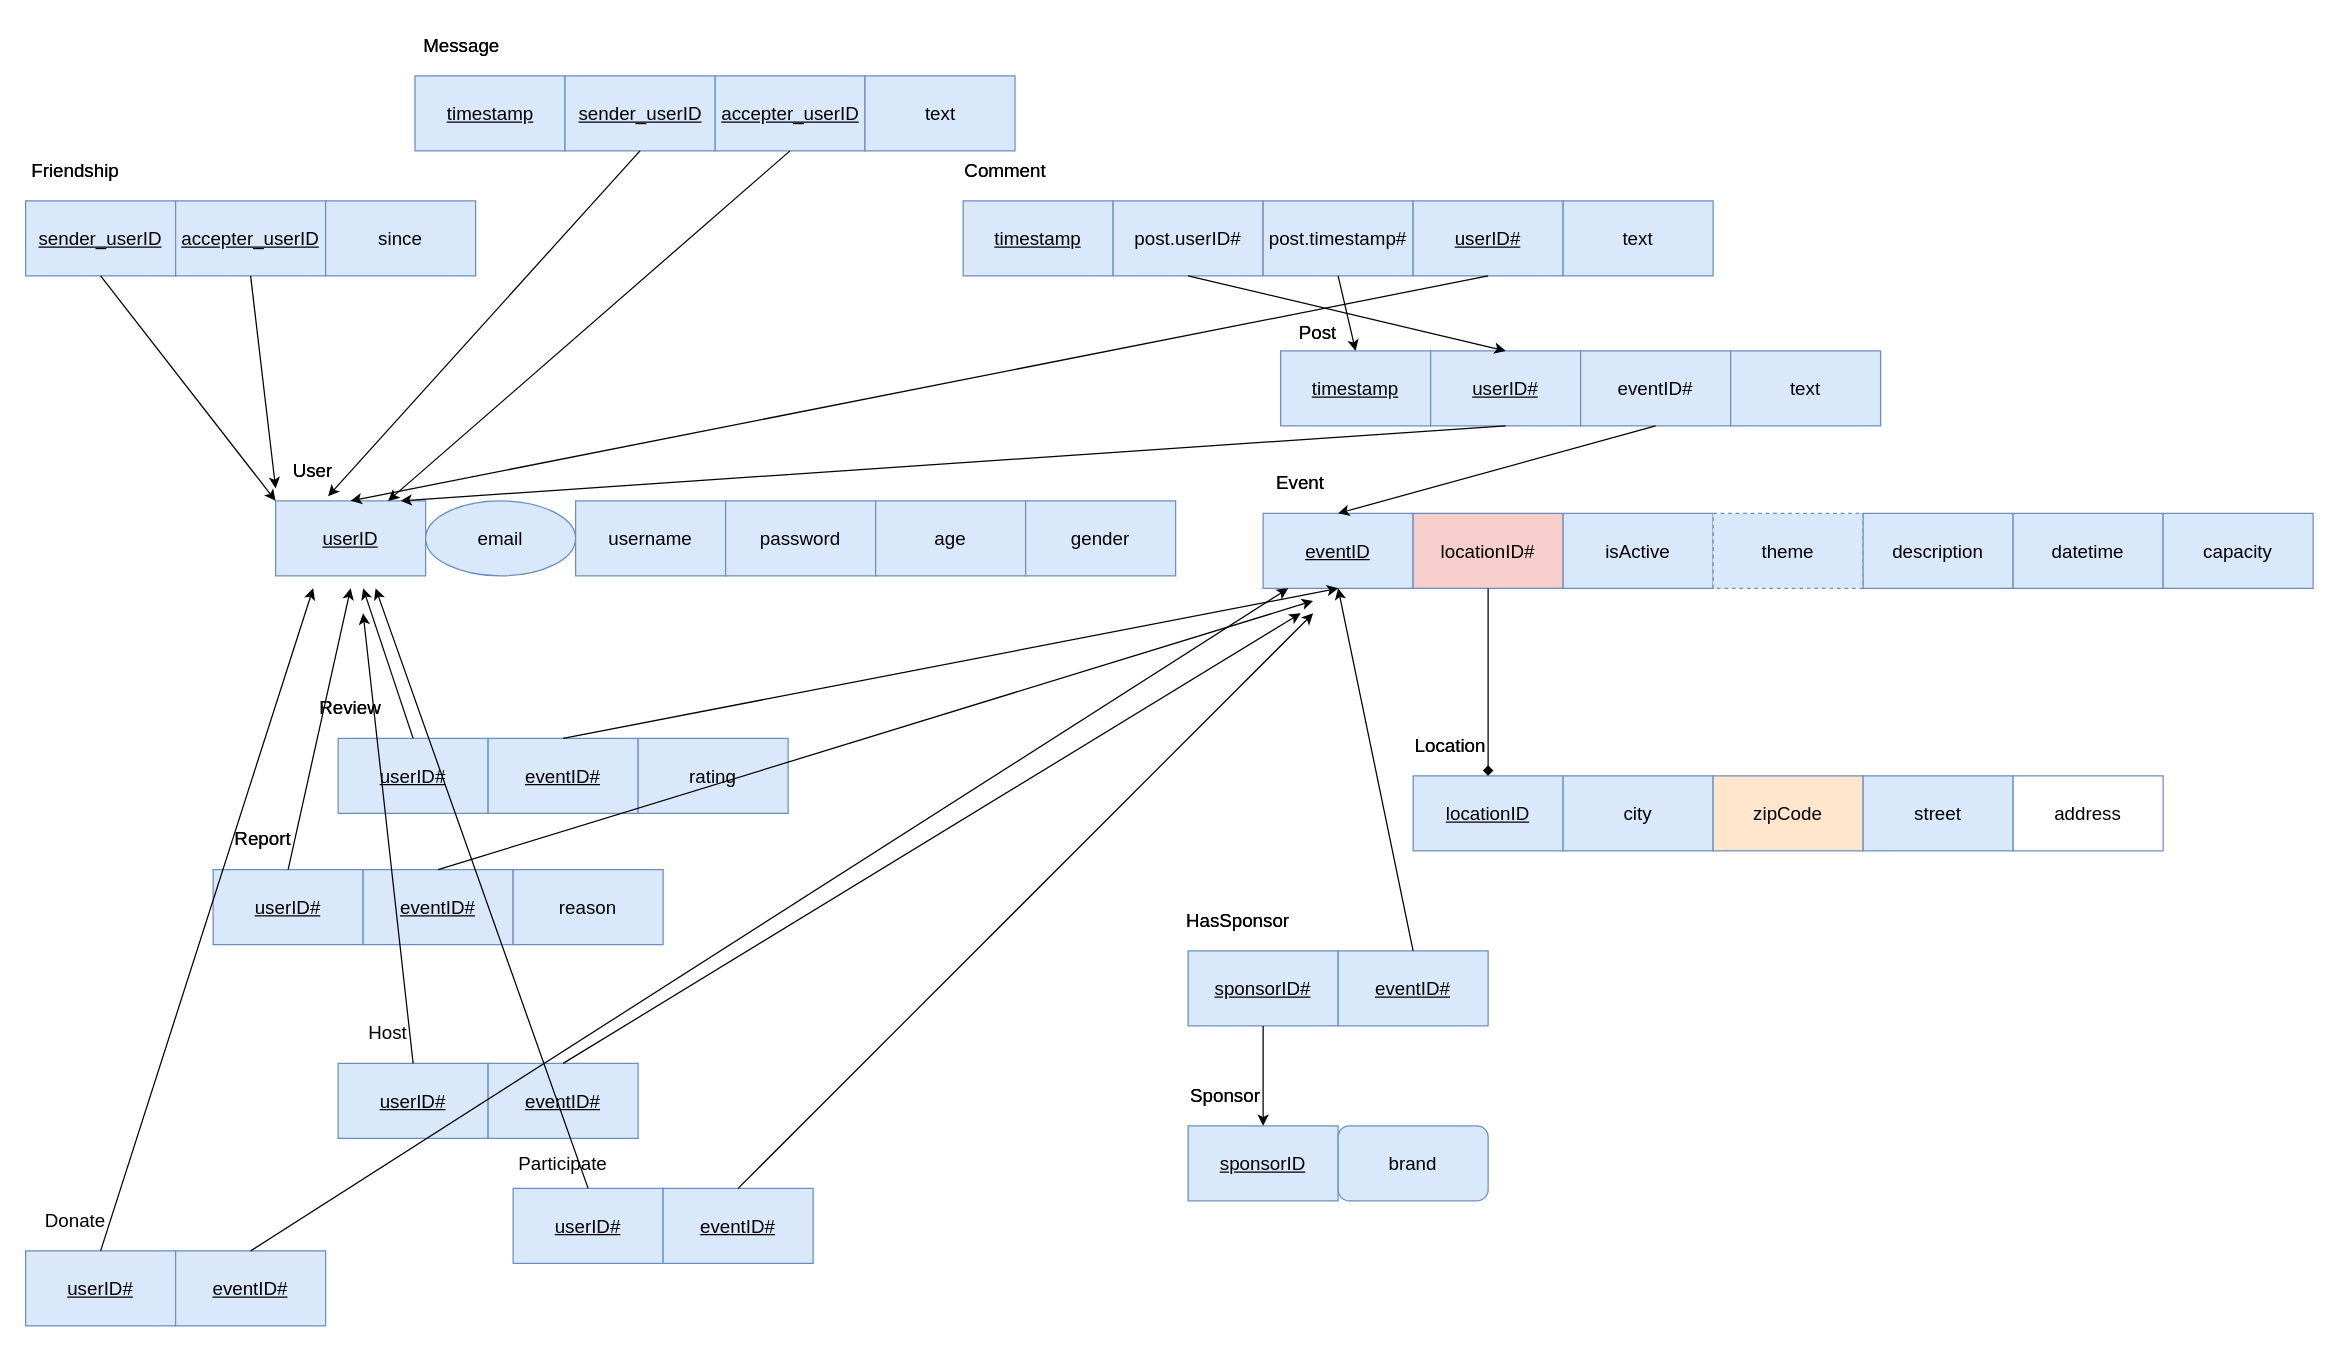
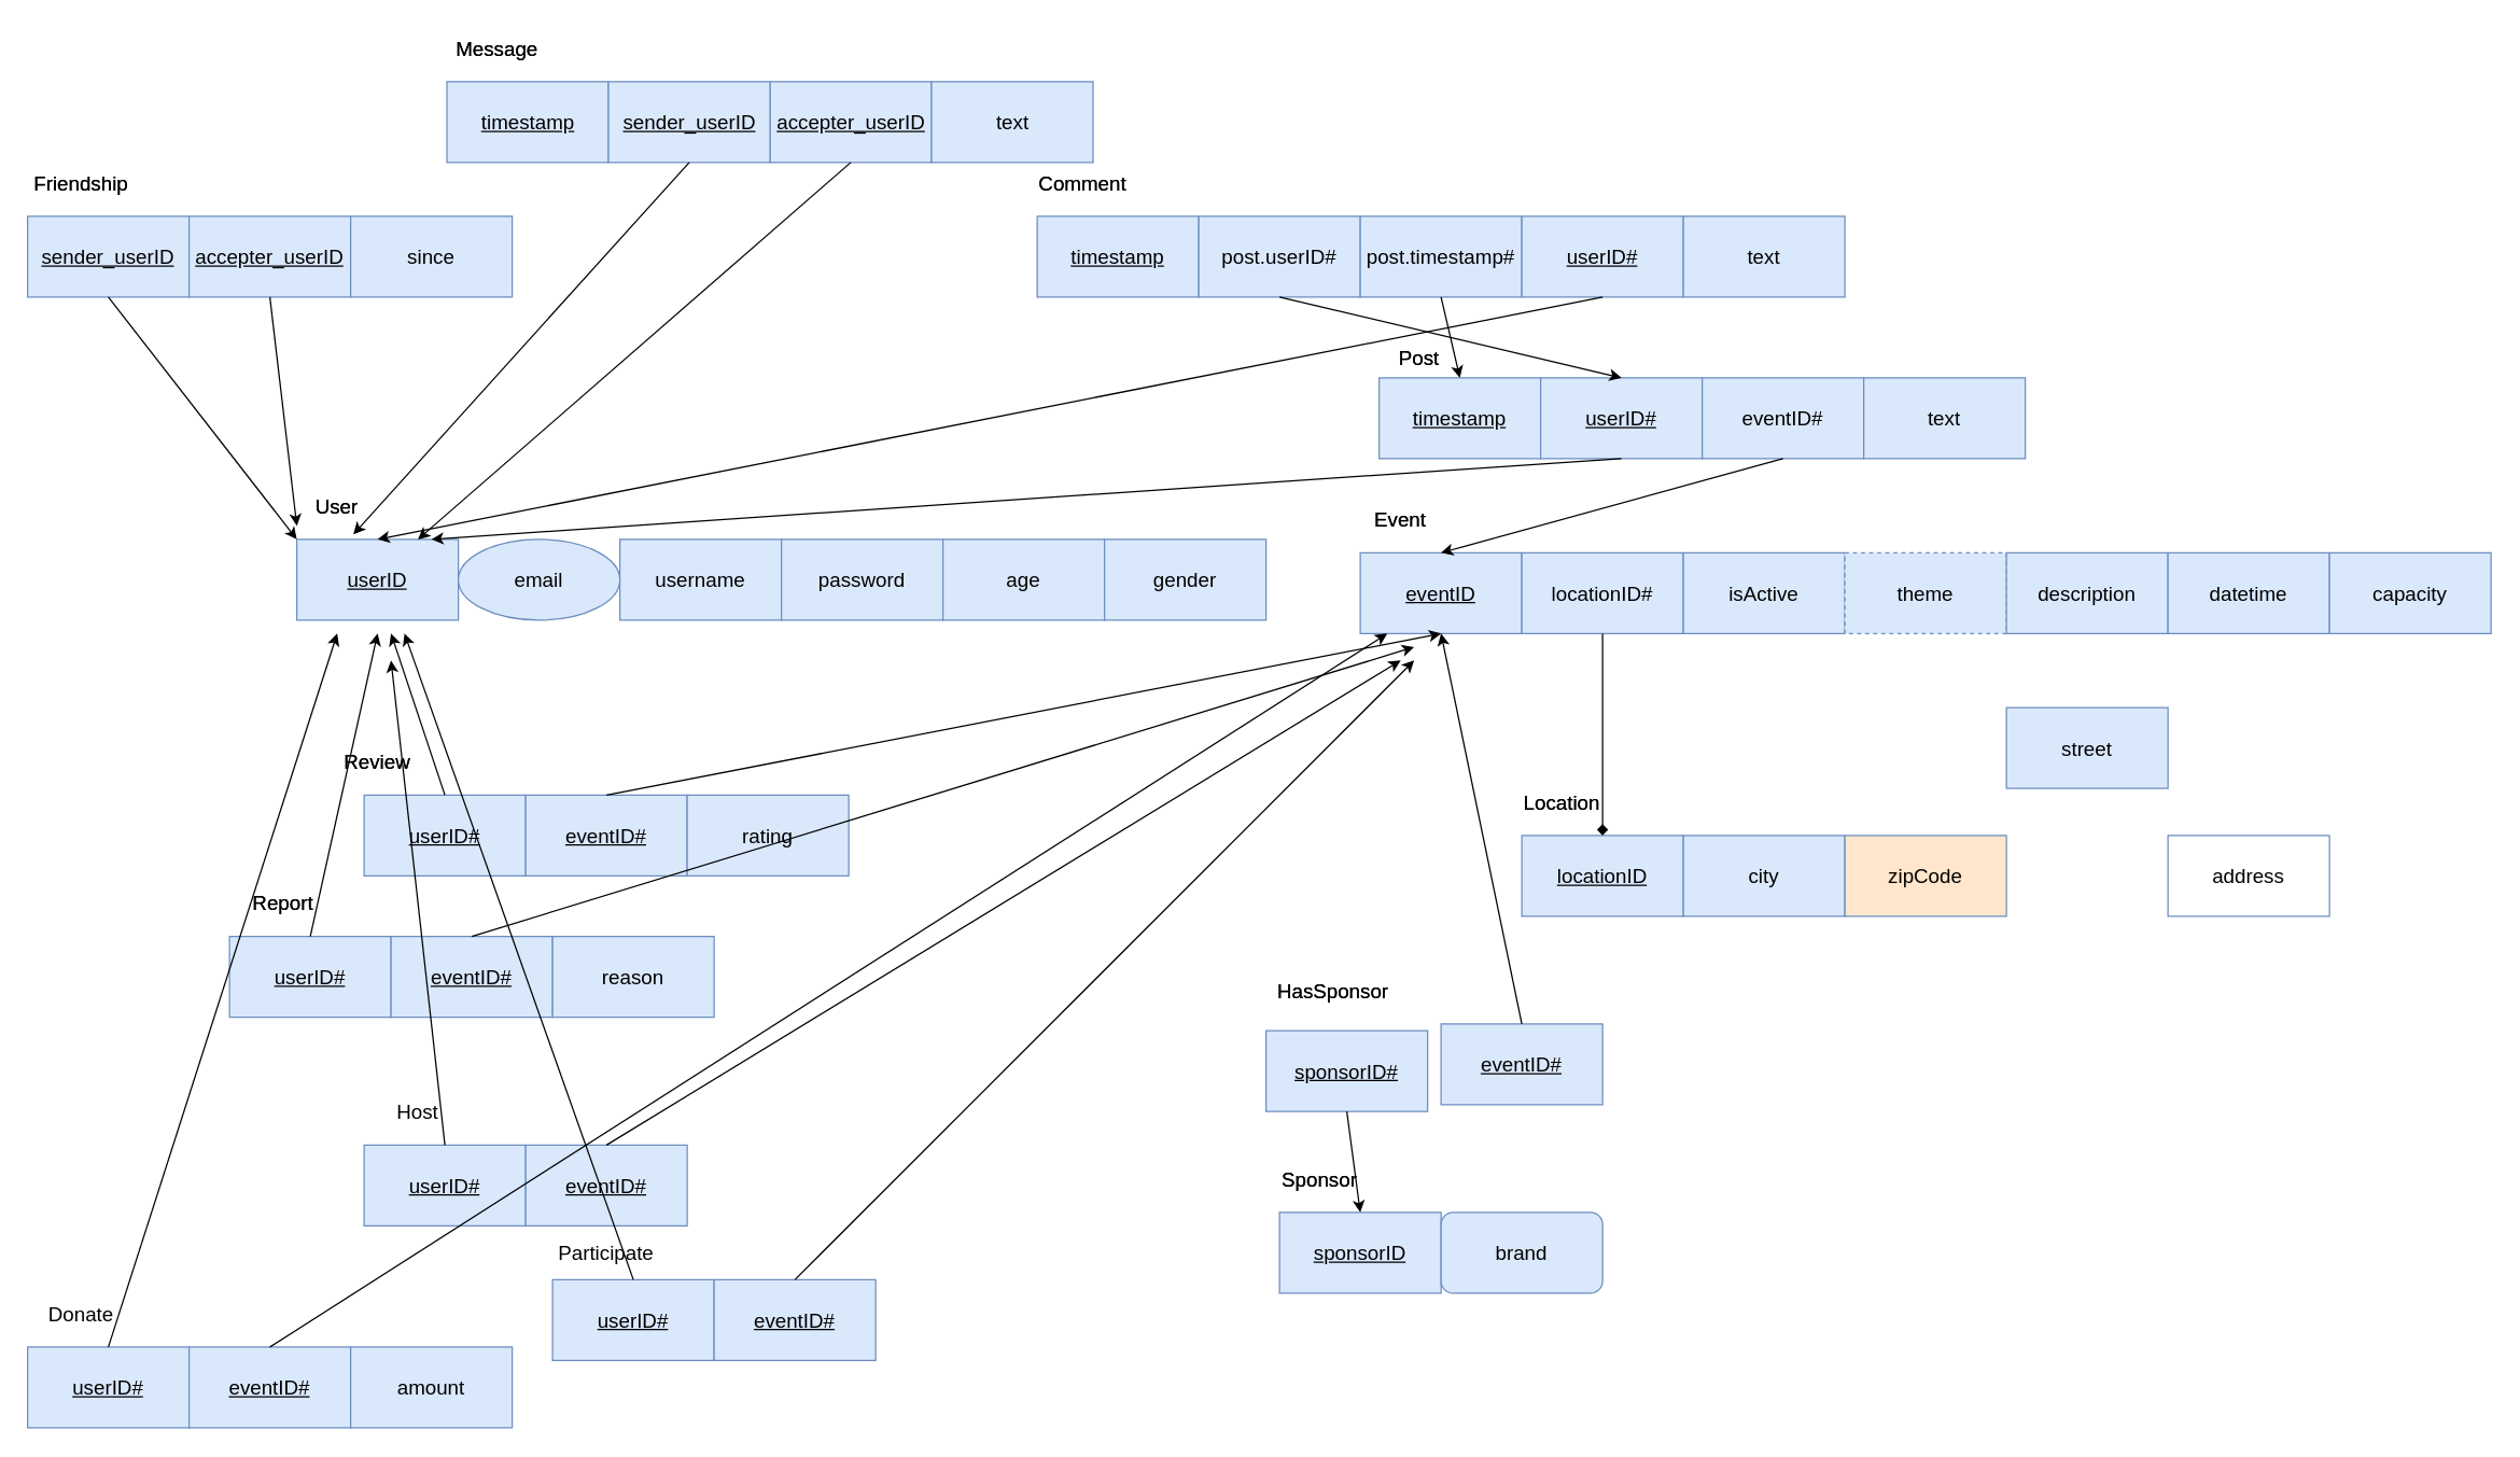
- <mxCell id="10" value="locationID#" style="rounded=0;whiteSpace=wrap;html=1;shadow=0;fontSize=15;fillColor=#f8cecc;strokeColor=#6c8ebf;" parent="1" vertex="1"><mxGeometry x="1130" y="410" width="120" height="60" as="geometry" /></mxCell>
+ <mxCell id="10" value="locationID#" style="rounded=0;whiteSpace=wrap;html=1;shadow=0;fontSize=15;fillColor=#dae8fc;strokeColor=#6c8ebf;" parent="1" vertex="1"><mxGeometry x="1130" y="410" width="120" height="60" as="geometry" /></mxCell>
- <mxCell id="19" value="street" style="rounded=0;whiteSpace=wrap;html=1;shadow=0;fontSize=15;fillColor=#dae8fc;strokeColor=#6c8ebf;" parent="1" vertex="1"><mxGeometry x="1490" y="620" width="120" height="60" as="geometry" /></mxCell>
+ <mxCell id="19" value="street" style="rounded=0;whiteSpace=wrap;html=1;shadow=0;fontSize=15;fillColor=#dae8fc;strokeColor=#6c8ebf;" parent="1" vertex="1"><mxGeometry x="1490" y="525" width="120" height="60" as="geometry" /></mxCell>
- <mxCell id="64" value="&lt;u&gt;sponsorID#&lt;/u&gt;" style="rounded=0;whiteSpace=wrap;html=1;shadow=0;fontSize=15;fillColor=#dae8fc;strokeColor=#6c8ebf;" parent="1" vertex="1"><mxGeometry x="950" y="760" width="120" height="60" as="geometry" /></mxCell>
+ <mxCell id="64" value="&lt;u&gt;sponsorID#&lt;/u&gt;" style="rounded=0;whiteSpace=wrap;html=1;shadow=0;fontSize=15;fillColor=#dae8fc;strokeColor=#6c8ebf;" parent="1" vertex="1"><mxGeometry x="940" y="765" width="120" height="60" as="geometry" /></mxCell>
+ <mxCell id="53" value="amount" style="rounded=0;whiteSpace=wrap;html=1;shadow=0;fontSize=15;fillColor=#dae8fc;strokeColor=#6c8ebf;" parent="1" vertex="1"><mxGeometry x="260" y="1000" width="120" height="60" as="geometry" /></mxCell>
